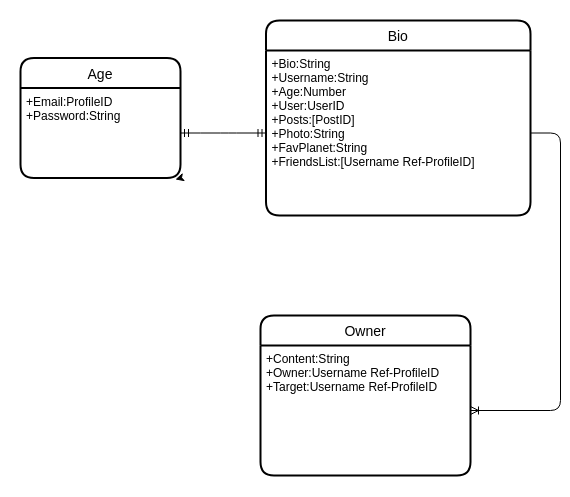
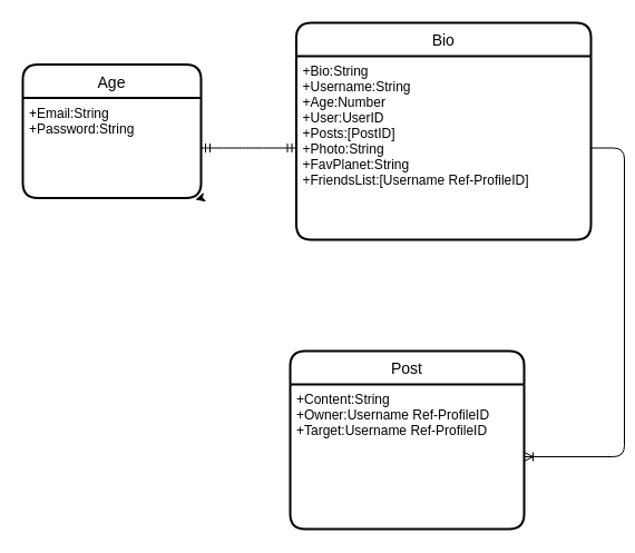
- <mxCell id="3" value="+Email:ProfileID&#10;+Password:String" style="align=left;strokeColor=none;fillColor=none;spacingLeft=4;fontSize=12;verticalAlign=top;resizable=0;rotatable=0;part=1;" vertex="1" parent="2"><mxGeometry y="30" width="160" height="90" as="geometry" /></mxCell>
+ <mxCell id="3" value="+Email:String&#10;+Password:String" style="align=left;strokeColor=none;fillColor=none;spacingLeft=4;fontSize=12;verticalAlign=top;resizable=0;rotatable=0;part=1;" vertex="1" parent="2"><mxGeometry y="30" width="160" height="90" as="geometry" /></mxCell>
- <mxCell id="9" value="Owner" style="swimlane;childLayout=stackLayout;horizontal=1;startSize=30;horizontalStack=0;rounded=1;fontSize=14;fontStyle=0;strokeWidth=2;resizeParent=0;resizeLast=1;shadow=0;dashed=0;align=center;" vertex="1" parent="1"><mxGeometry x="260" y="315" width="210" height="160" as="geometry" /></mxCell>
+ <mxCell id="9" value="Post" style="swimlane;childLayout=stackLayout;horizontal=1;startSize=30;horizontalStack=0;rounded=1;fontSize=14;fontStyle=0;strokeWidth=2;resizeParent=0;resizeLast=1;shadow=0;dashed=0;align=center;" vertex="1" parent="1"><mxGeometry x="260" y="315" width="210" height="160" as="geometry" /></mxCell>
